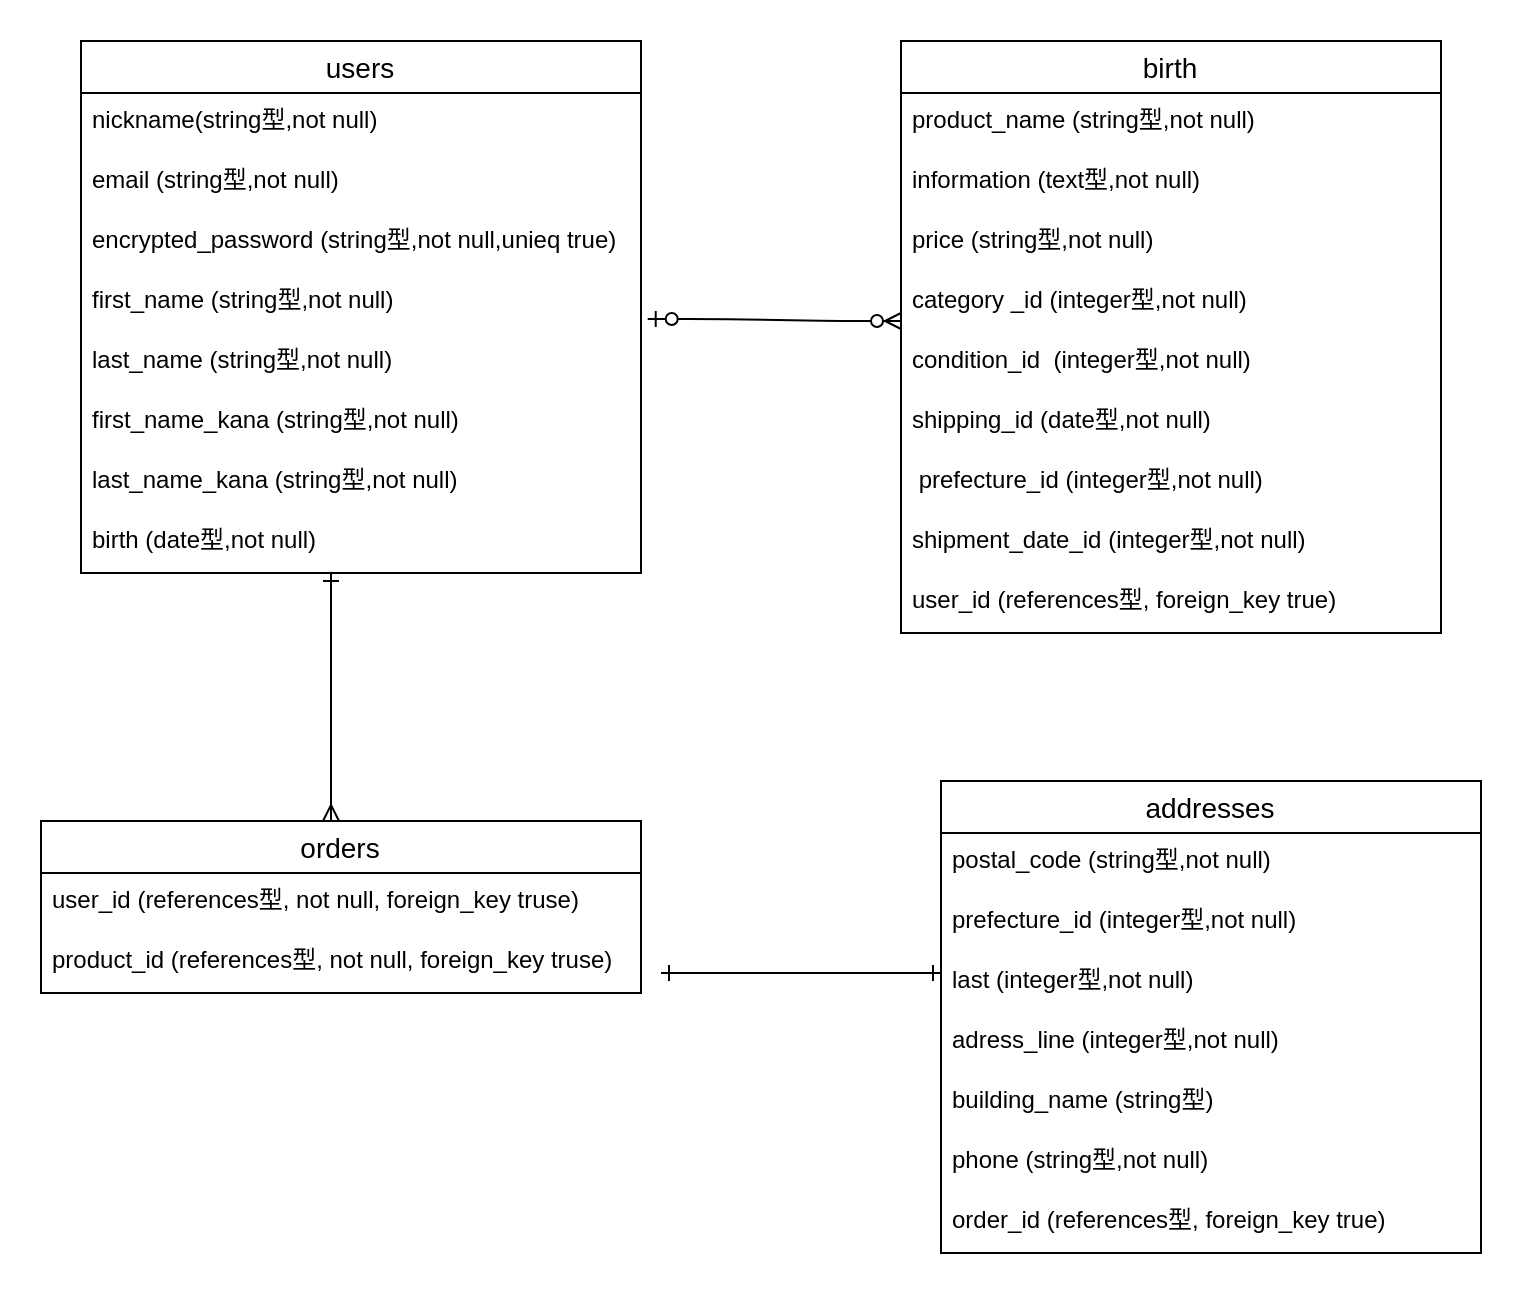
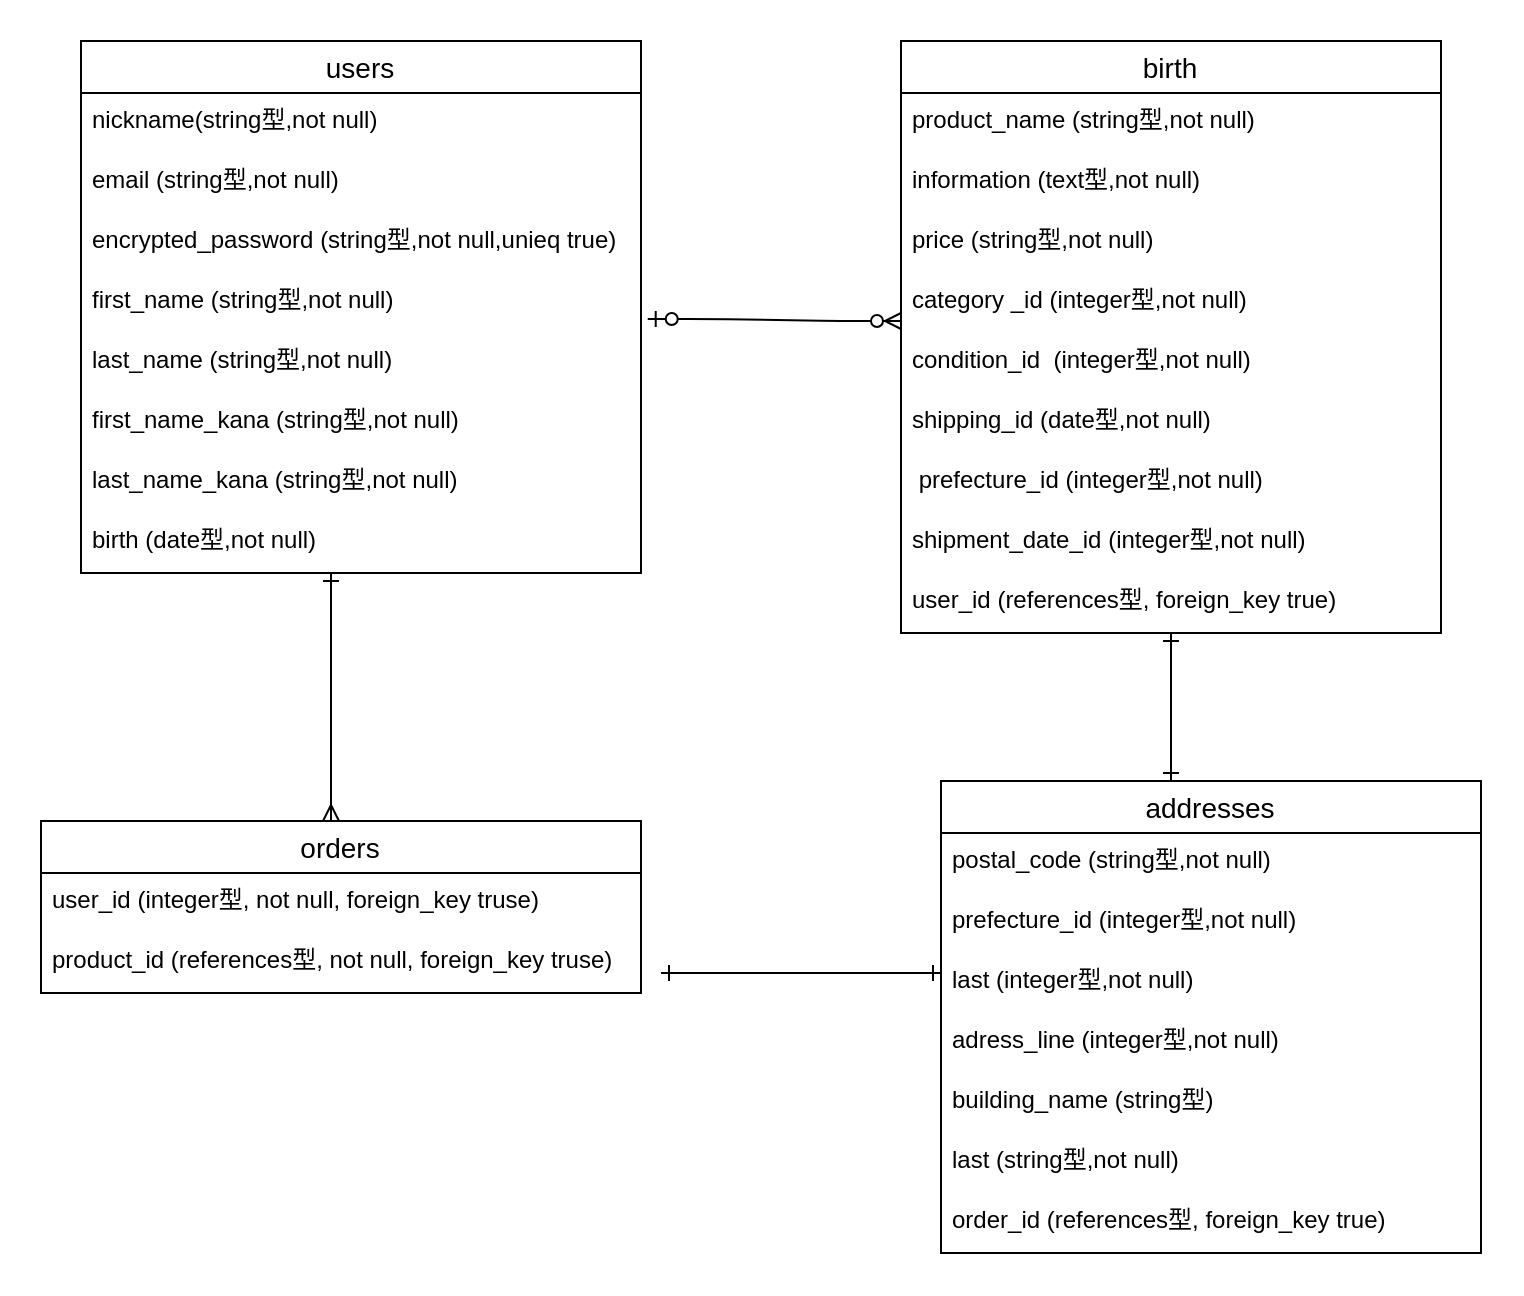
+ <mxCell id="15" style="edgeStyle=orthogonalEdgeStyle;rounded=0;orthogonalLoop=1;jettySize=auto;html=1;startArrow=ERone;startFill=0;endArrow=ERone;endFill=0;" edge="1" parent="1" source="16" target="26"><mxGeometry relative="1" as="geometry"><Array as="points"><mxPoint x="590" y="290" /><mxPoint x="590" y="290" /></Array></mxGeometry></mxCell>
- <mxCell id="13" value="user_id (references型, not null, foreign_key truse)" style="text;strokeColor=none;fillColor=none;spacingLeft=4;spacingRight=4;overflow=hidden;rotatable=0;points=[[0,0.5],[1,0.5]];portConstraint=eastwest;fontSize=12;" vertex="1" parent="12"><mxGeometry y="26" width="300" height="30" as="geometry" /></mxCell>
+ <mxCell id="13" value="user_id (integer型, not null, foreign_key truse)" style="text;strokeColor=none;fillColor=none;spacingLeft=4;spacingRight=4;overflow=hidden;rotatable=0;points=[[0,0.5],[1,0.5]];portConstraint=eastwest;fontSize=12;" vertex="1" parent="12"><mxGeometry y="26" width="300" height="30" as="geometry" /></mxCell>
- <mxCell id="32" value="phone (string型,not null)" style="text;strokeColor=none;fillColor=none;spacingLeft=4;spacingRight=4;overflow=hidden;rotatable=0;points=[[0,0.5],[1,0.5]];portConstraint=eastwest;fontSize=12;" vertex="1" parent="26"><mxGeometry y="176" width="270" height="30" as="geometry" /></mxCell>
+ <mxCell id="32" value="last (string型,not null)" style="text;strokeColor=none;fillColor=none;spacingLeft=4;spacingRight=4;overflow=hidden;rotatable=0;points=[[0,0.5],[1,0.5]];portConstraint=eastwest;fontSize=12;" vertex="1" parent="26"><mxGeometry y="176" width="270" height="30" as="geometry" /></mxCell>
